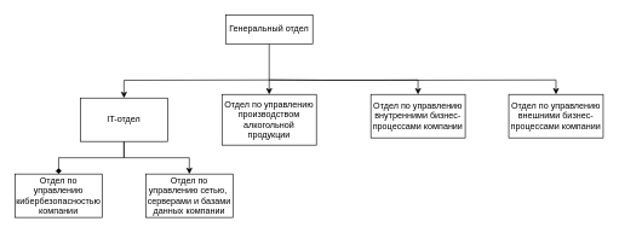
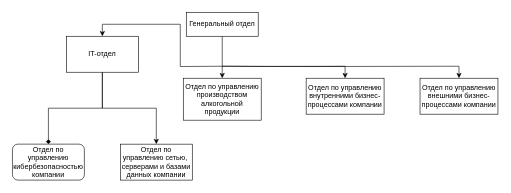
- <mxCell id="11" value="IT-отдел" style="rounded=0;whiteSpace=wrap;html=1;" vertex="1" parent="1"><mxGeometry x="110" y="135" width="120" height="60" as="geometry" /></mxCell>
+ <mxCell id="11" value="IT-отдел" style="rounded=0;whiteSpace=wrap;html=1;" vertex="1" parent="1"><mxGeometry x="110" y="60" width="120" height="60" as="geometry" /></mxCell>
- <mxCell id="13" value="Отдел по управлению кибербезопасностью компании" style="rounded=0;whiteSpace=wrap;html=1;" vertex="1" parent="1"><mxGeometry x="20" y="240" width="120" height="60" as="geometry" /></mxCell>
+ <mxCell id="13" value="Отдел по управлению кибербезопасностью компании" style="whiteSpace=wrap;html=1;rounded=1;" vertex="1" parent="1"><mxGeometry x="20" y="240" width="120" height="60" as="geometry" /></mxCell>
